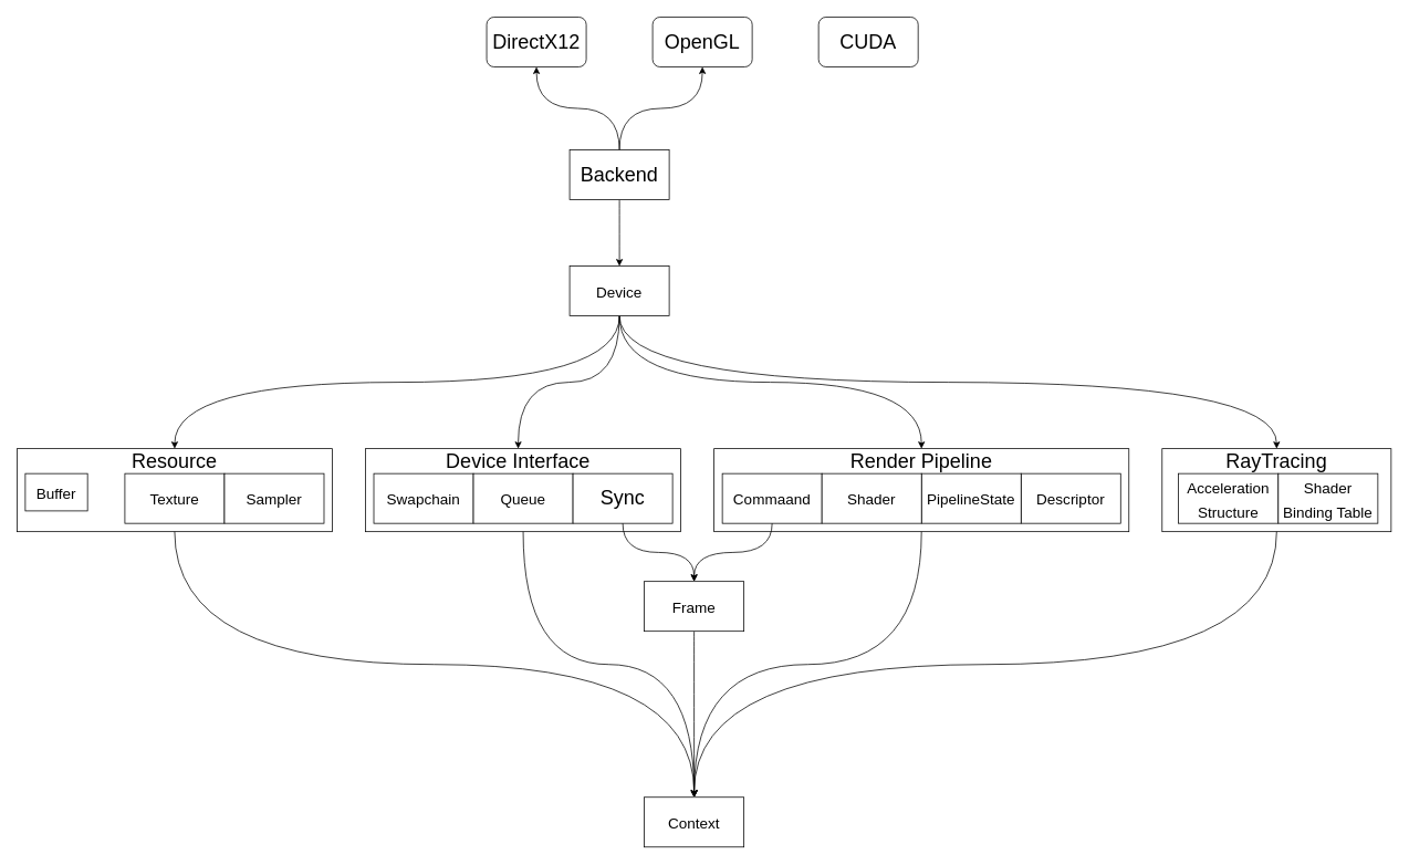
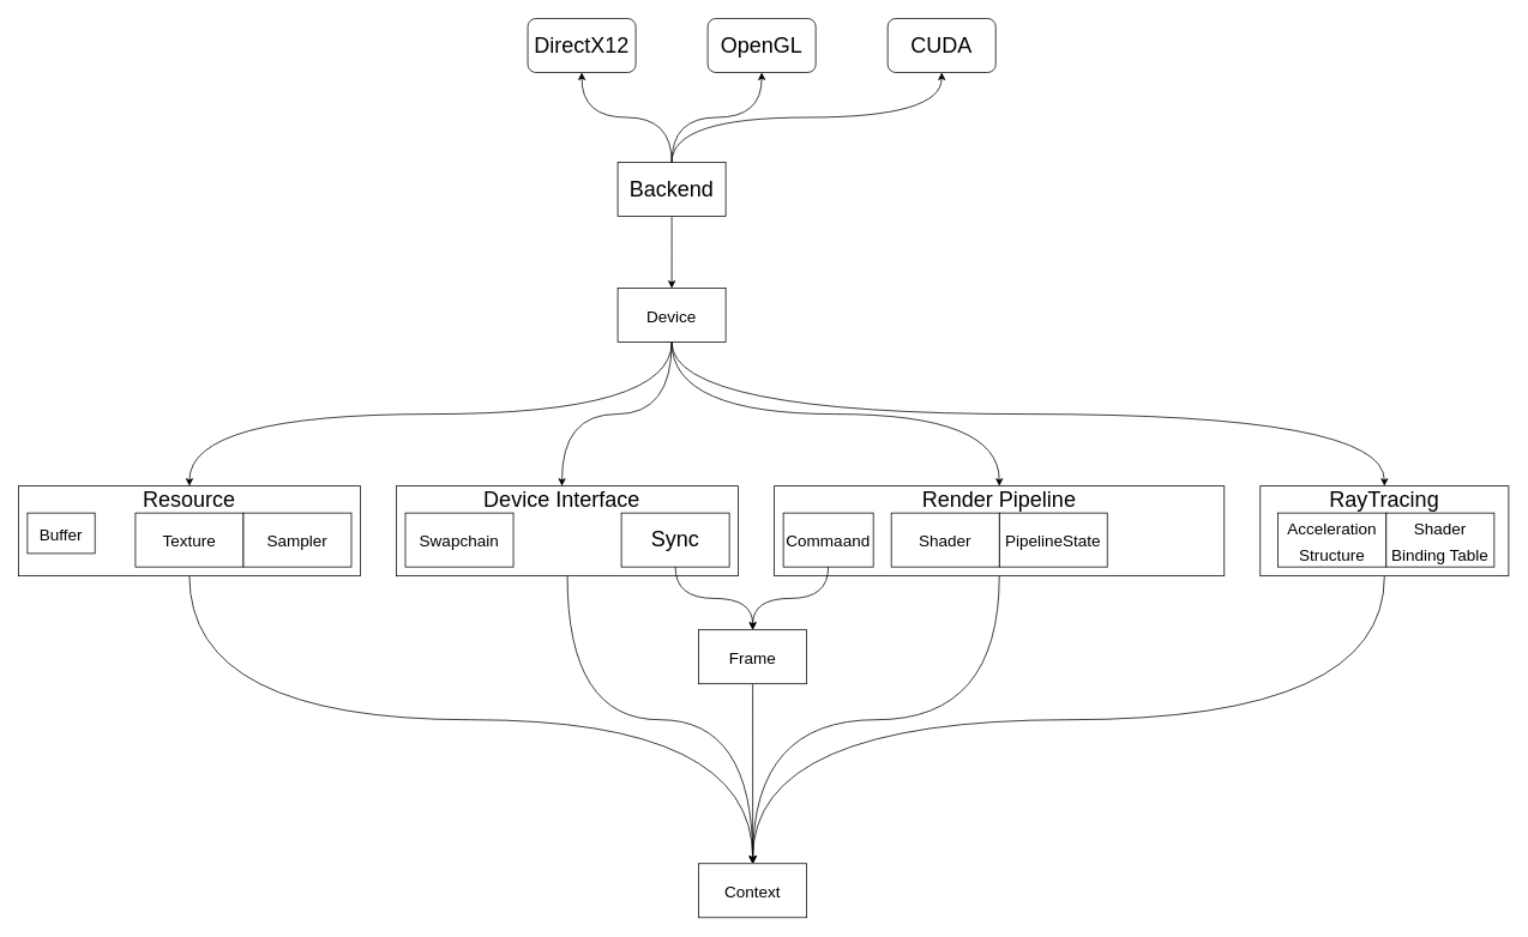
+ <mxCell id="5" style="edgeStyle=orthogonalEdgeStyle;curved=1;html=1;exitX=0.5;exitY=0;exitDx=0;exitDy=0;entryX=0.5;entryY=1;entryDx=0;entryDy=0;fontSize=24;" parent="1" source="6" target="45" edge="1"><mxGeometry relative="1" as="geometry" /></mxCell>
- <mxCell id="26" value="&lt;font style=&quot;font-size: 18px&quot;&gt;Queue&lt;br&gt;&lt;/font&gt;" style="rounded=0;whiteSpace=wrap;html=1;fontSize=24;" parent="23" vertex="1"><mxGeometry x="130" y="30" width="120" height="60" as="geometry" /></mxCell>
- <mxCell id="31" value="&lt;font style=&quot;font-size: 18px&quot;&gt;Commaand&lt;/font&gt;" style="rounded=0;whiteSpace=wrap;html=1;fontSize=24;" parent="29" vertex="1"><mxGeometry x="10" y="30" width="120" height="60" as="geometry" /></mxCell>
+ <mxCell id="31" value="&lt;font style=&quot;font-size: 18px&quot;&gt;Commaand&lt;/font&gt;" style="rounded=0;whiteSpace=wrap;html=1;fontSize=24;" parent="29" vertex="1"><mxGeometry x="10" y="30" width="100" height="60" as="geometry" /></mxCell>
- <mxCell id="32" value="&lt;font style=&quot;font-size: 18px&quot;&gt;Descriptor&lt;br&gt;&lt;/font&gt;" style="rounded=0;whiteSpace=wrap;html=1;fontSize=24;" parent="29" vertex="1"><mxGeometry x="370" y="30" width="120" height="60" as="geometry" /></mxCell>
